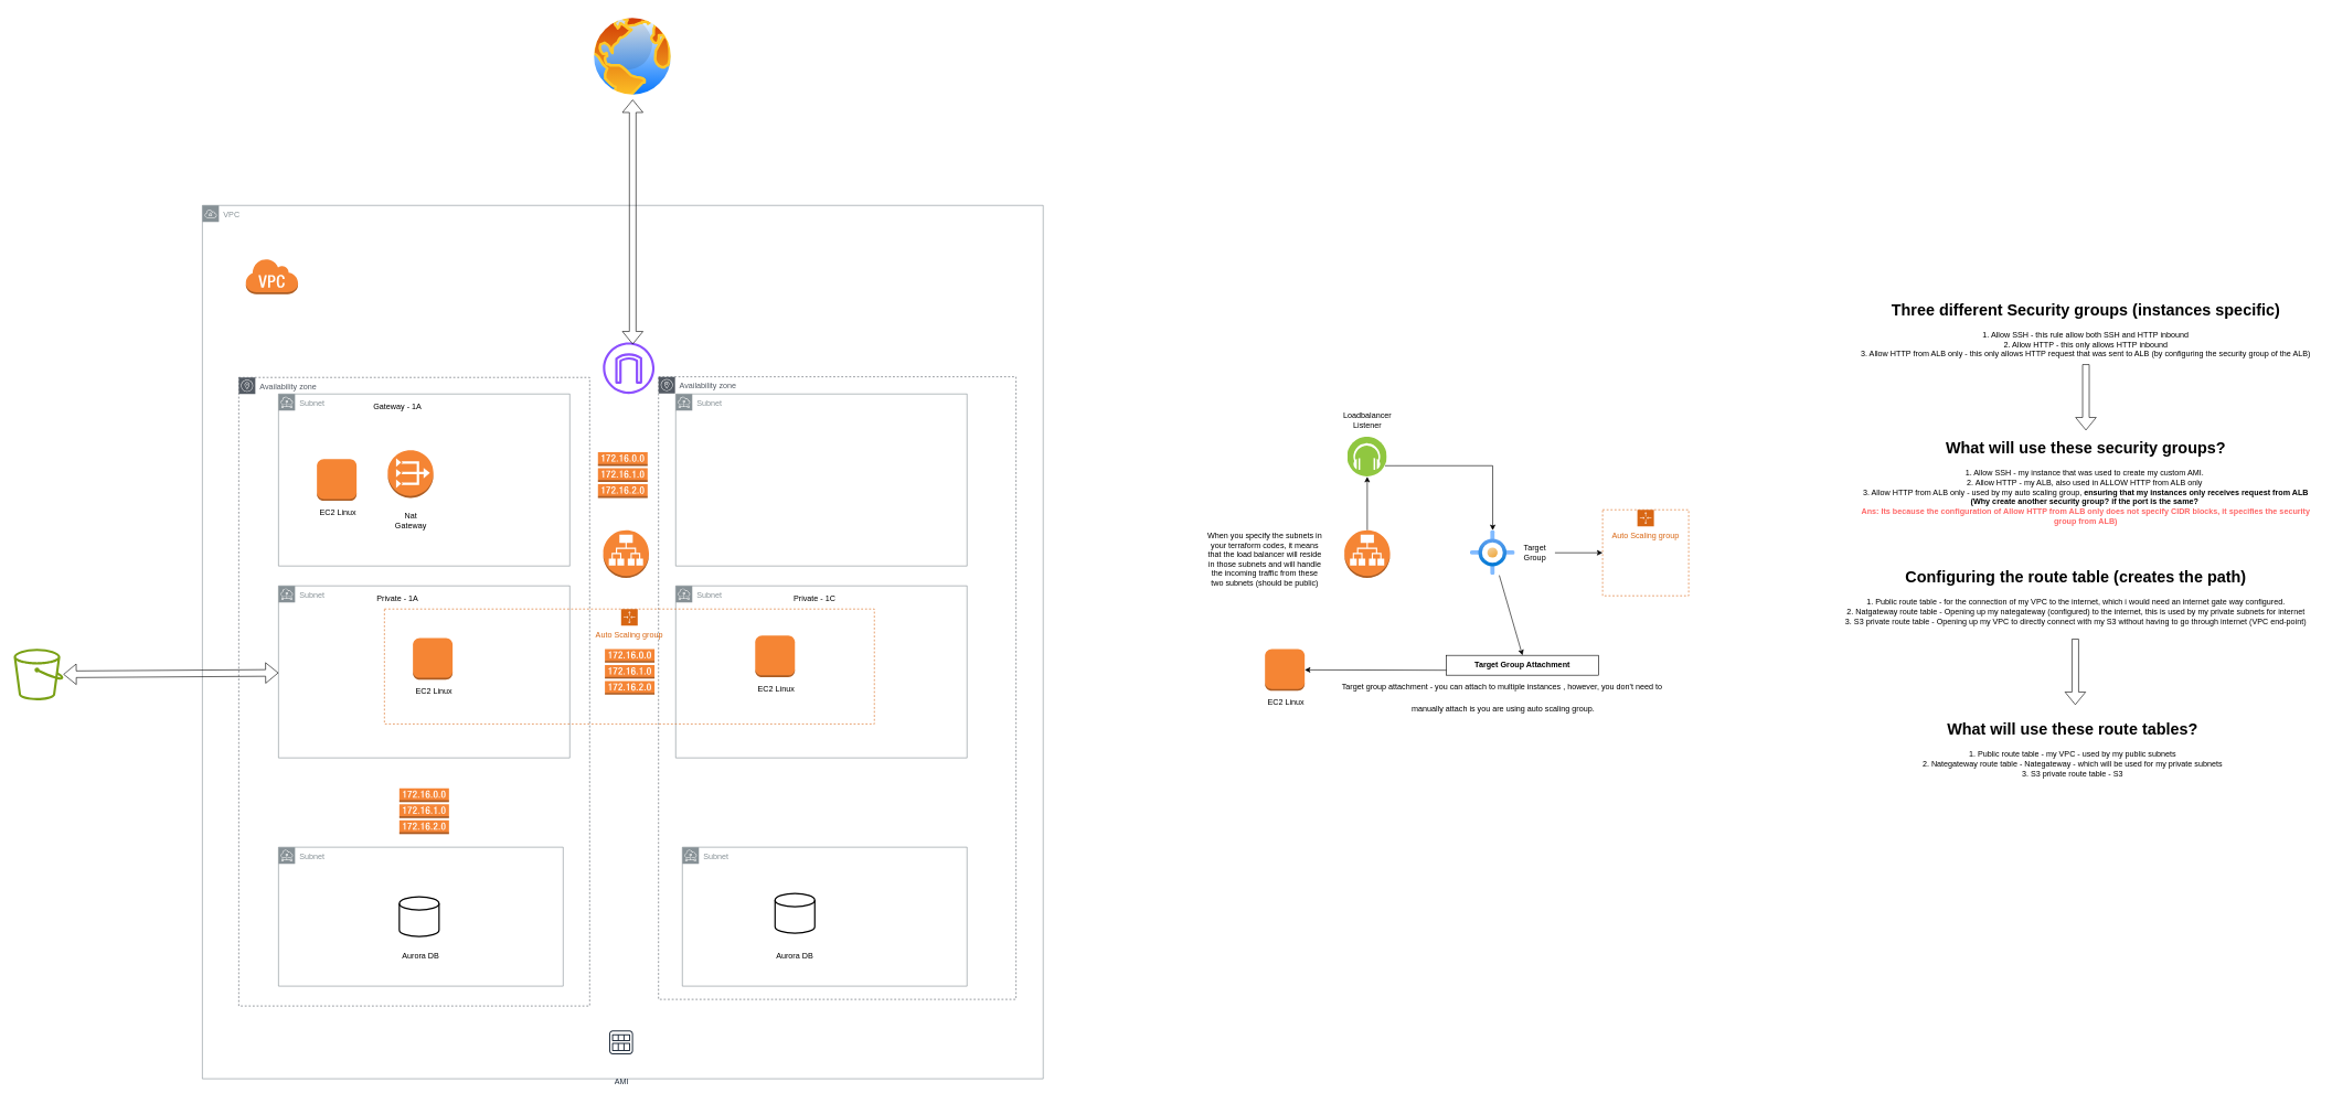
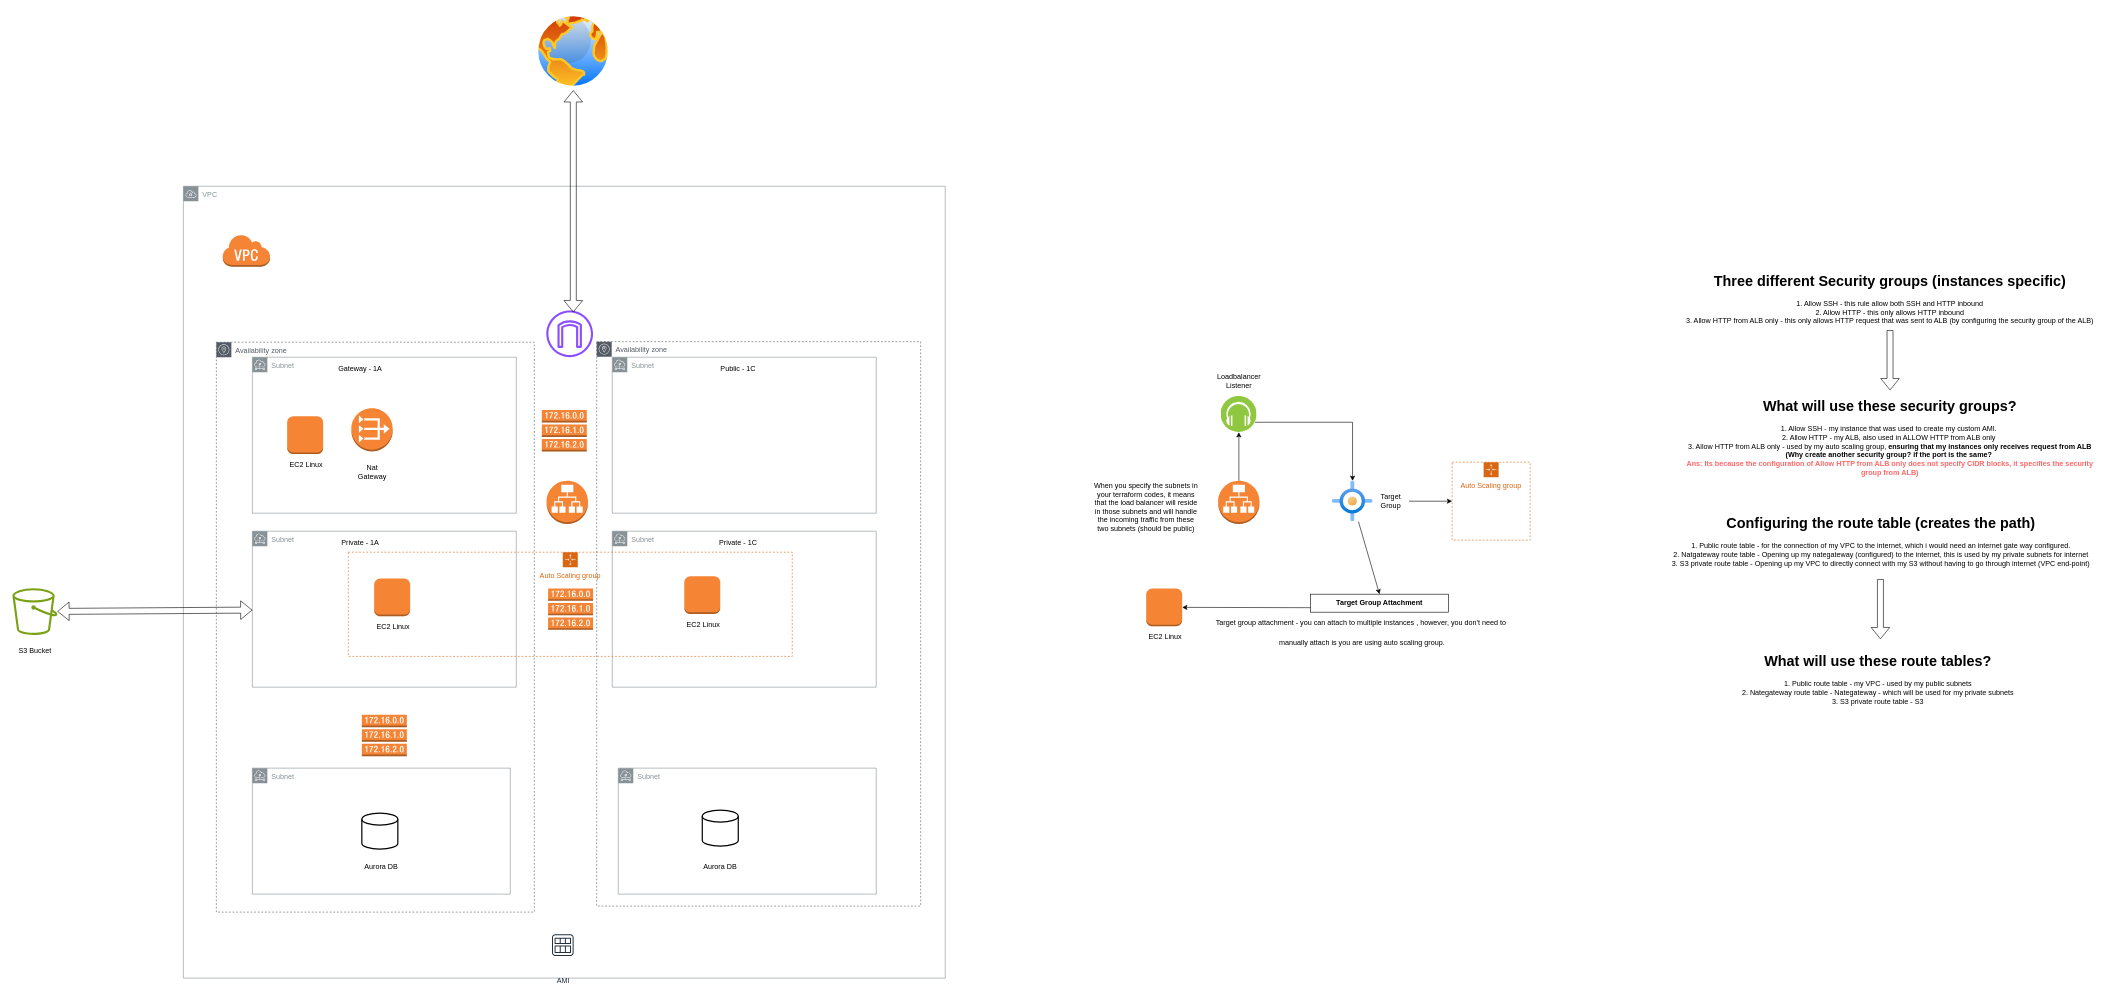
+ <mxCell id="19" value="Public - 1C" style="text;html=1;align=center;verticalAlign=middle;whiteSpace=wrap;rounded=0;" parent="1" vertex="1"><mxGeometry x="1120" y="600" width="220" height="30" as="geometry" /></mxCell>
+ <mxCell id="15" value="S3 Bucket" style="text;html=1;align=center;verticalAlign=middle;whiteSpace=wrap;rounded=0;" parent="13" vertex="1"><mxGeometry x="7.5" y="90" width="60" height="30" as="geometry" /></mxCell>
